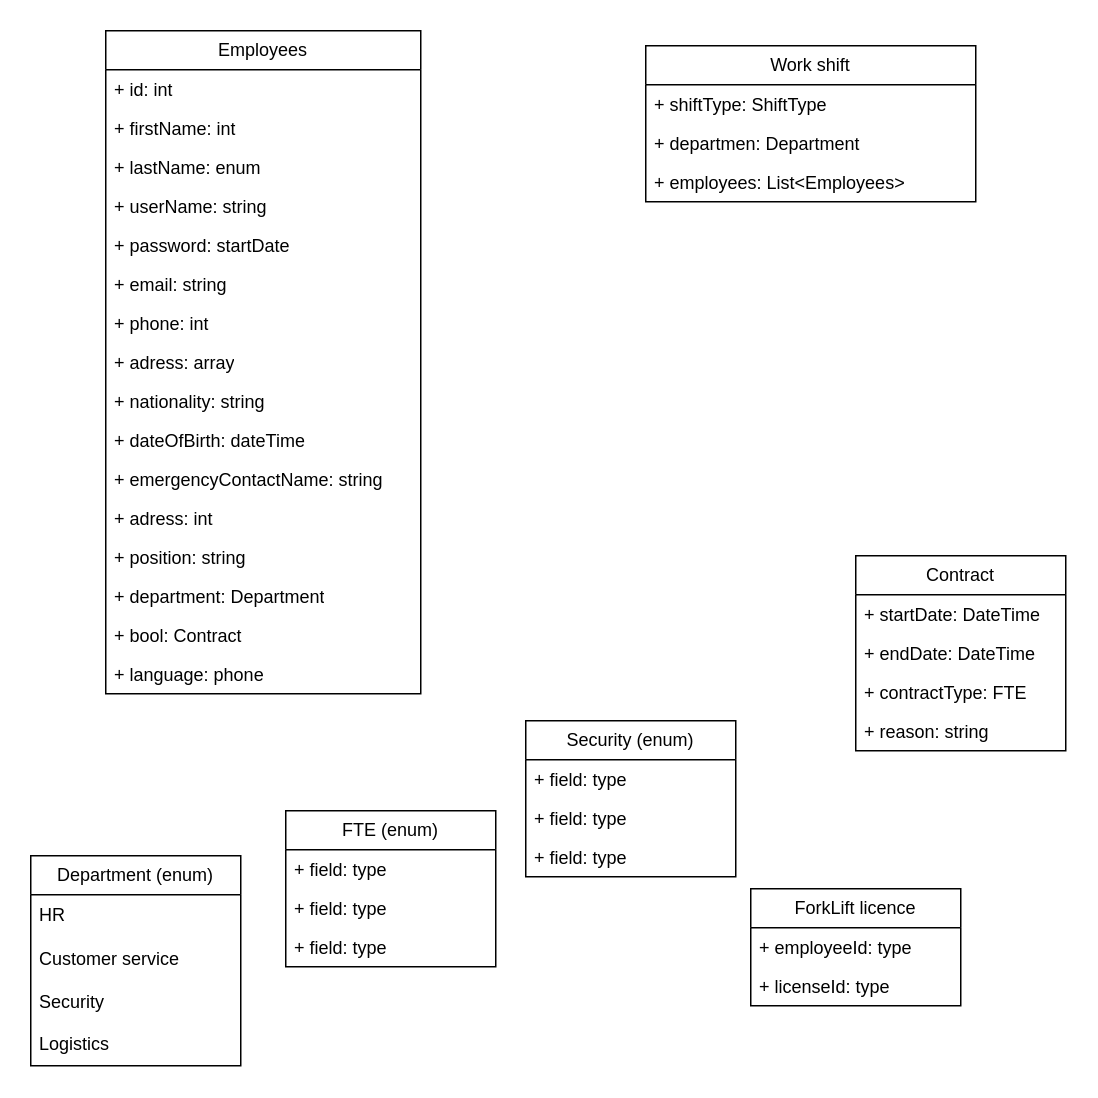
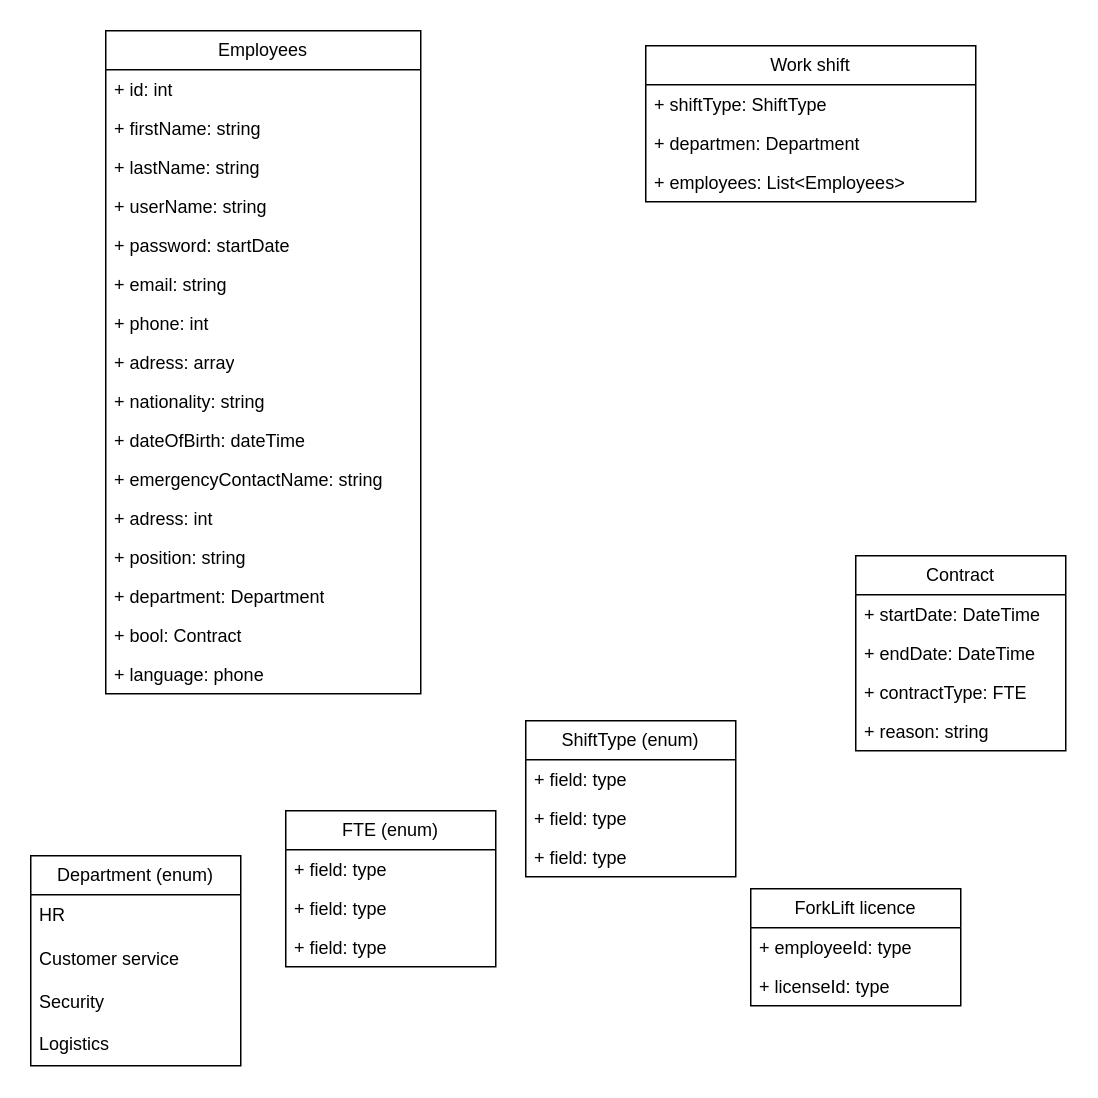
- <mxCell id="4" value="+ firstName: int" style="text;strokeColor=none;fillColor=none;align=left;verticalAlign=top;spacingLeft=4;spacingRight=4;overflow=hidden;rotatable=0;points=[[0,0.5],[1,0.5]];portConstraint=eastwest;whiteSpace=wrap;html=1;" vertex="1" parent="2"><mxGeometry y="52" width="210" height="26" as="geometry" /></mxCell>
+ <mxCell id="4" value="+ firstName: string" style="text;strokeColor=none;fillColor=none;align=left;verticalAlign=top;spacingLeft=4;spacingRight=4;overflow=hidden;rotatable=0;points=[[0,0.5],[1,0.5]];portConstraint=eastwest;whiteSpace=wrap;html=1;" vertex="1" parent="2"><mxGeometry y="52" width="210" height="26" as="geometry" /></mxCell>
- <mxCell id="5" value="+ lastName: enum" style="text;strokeColor=none;fillColor=none;align=left;verticalAlign=top;spacingLeft=4;spacingRight=4;overflow=hidden;rotatable=0;points=[[0,0.5],[1,0.5]];portConstraint=eastwest;whiteSpace=wrap;html=1;" vertex="1" parent="2"><mxGeometry y="78" width="210" height="26" as="geometry" /></mxCell>
+ <mxCell id="5" value="+ lastName: string" style="text;strokeColor=none;fillColor=none;align=left;verticalAlign=top;spacingLeft=4;spacingRight=4;overflow=hidden;rotatable=0;points=[[0,0.5],[1,0.5]];portConstraint=eastwest;whiteSpace=wrap;html=1;" vertex="1" parent="2"><mxGeometry y="78" width="210" height="26" as="geometry" /></mxCell>
- <mxCell id="37" value="Security (enum)" style="swimlane;fontStyle=0;childLayout=stackLayout;horizontal=1;startSize=26;fillColor=none;horizontalStack=0;resizeParent=1;resizeParentMax=0;resizeLast=0;collapsible=1;marginBottom=0;whiteSpace=wrap;html=1;" vertex="1" parent="1"><mxGeometry x="350" y="480" width="140" height="104" as="geometry" /></mxCell>
+ <mxCell id="37" value="ShiftType (enum)" style="swimlane;fontStyle=0;childLayout=stackLayout;horizontal=1;startSize=26;fillColor=none;horizontalStack=0;resizeParent=1;resizeParentMax=0;resizeLast=0;collapsible=1;marginBottom=0;whiteSpace=wrap;html=1;" vertex="1" parent="1"><mxGeometry x="350" y="480" width="140" height="104" as="geometry" /></mxCell>
